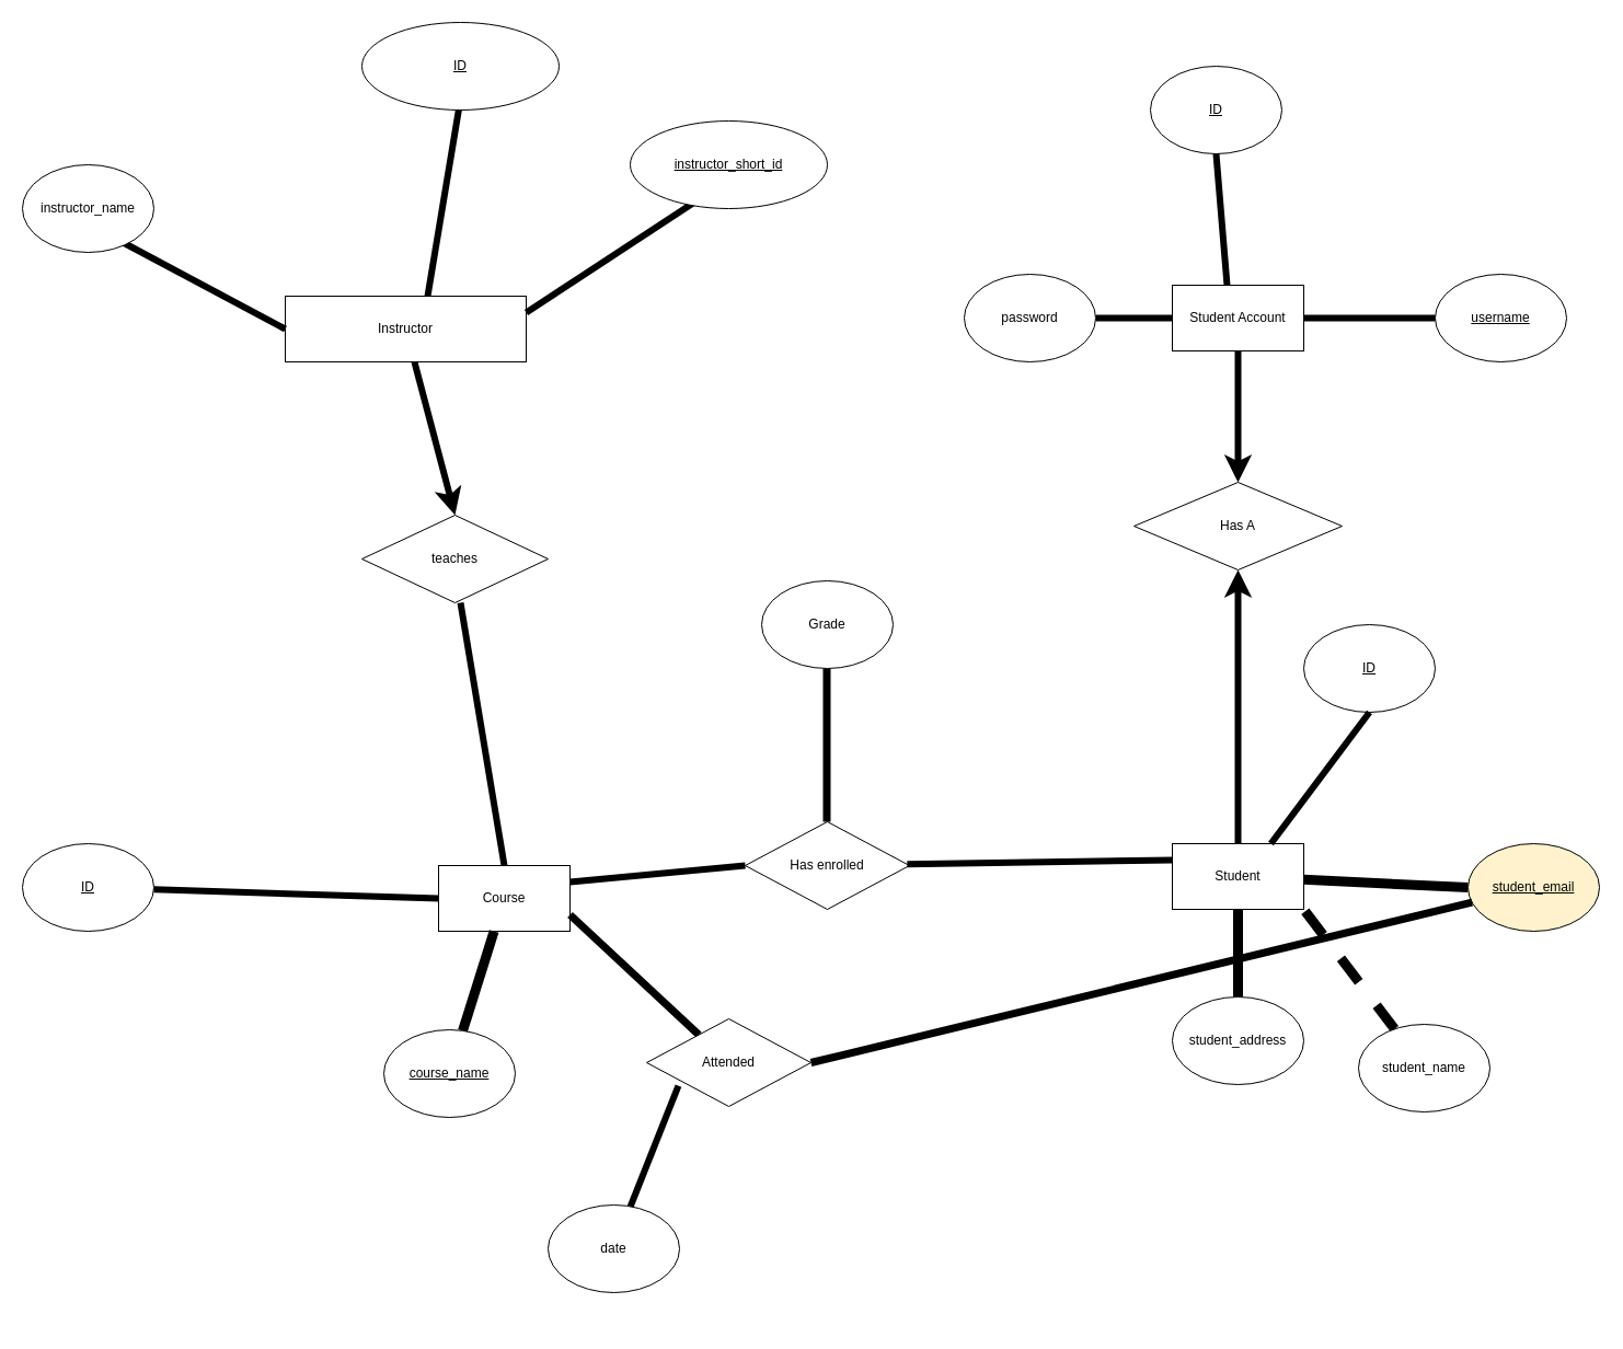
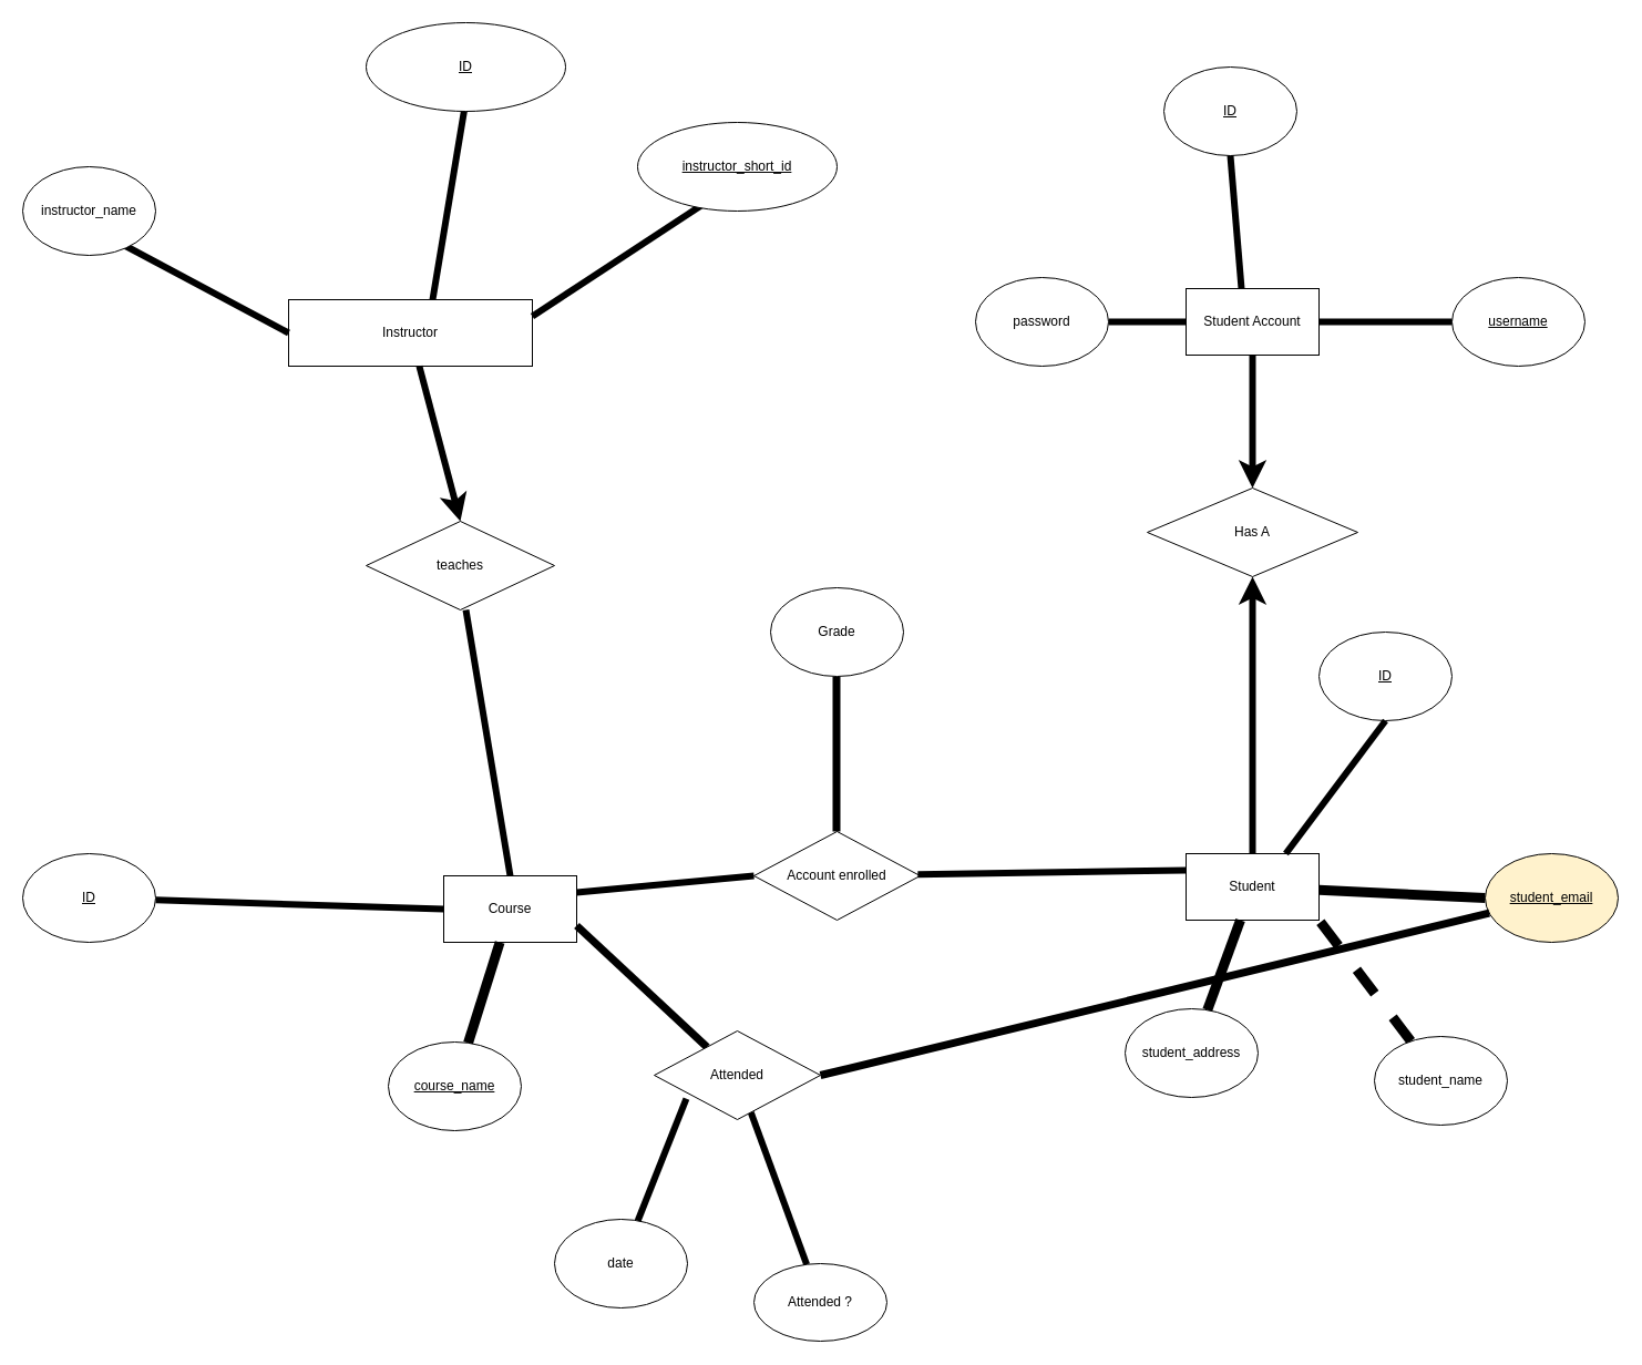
- <mxCell id="10" value="Has enrolled" style="rhombus;whiteSpace=wrap;html=1;rounded=0;" parent="1" vertex="1"><mxGeometry x="680" y="750" width="150" height="80" as="geometry" /></mxCell>
+ <mxCell id="10" value="Account enrolled" style="rhombus;whiteSpace=wrap;html=1;rounded=0;" parent="1" vertex="1"><mxGeometry x="680" y="750" width="150" height="80" as="geometry" /></mxCell>
- <mxCell id="6" value="student_address" style="ellipse;whiteSpace=wrap;html=1;rounded=0;" parent="1" vertex="1"><mxGeometry x="1070" y="910" width="120" height="80" as="geometry" /></mxCell>
+ <mxCell id="6" value="student_address" style="ellipse;whiteSpace=wrap;html=1;rounded=0;" parent="1" vertex="1"><mxGeometry x="1015" y="910" width="120" height="80" as="geometry" /></mxCell>
+ <mxCell id="21" value="" style="edgeStyle=none;rounded=0;html=1;endArrow=none;endFill=0;strokeWidth=6;fillColor=#FFFFFF;" parent="1" source="22" target="37" edge="1"><mxGeometry relative="1" as="geometry"><mxPoint x="640" y="1290" as="targetPoint" /></mxGeometry></mxCell>
+ <mxCell id="22" value="Attended ?" style="ellipse;whiteSpace=wrap;html=1;" parent="1" vertex="1"><mxGeometry x="680" y="1140" width="120" height="70" as="geometry" /></mxCell>
